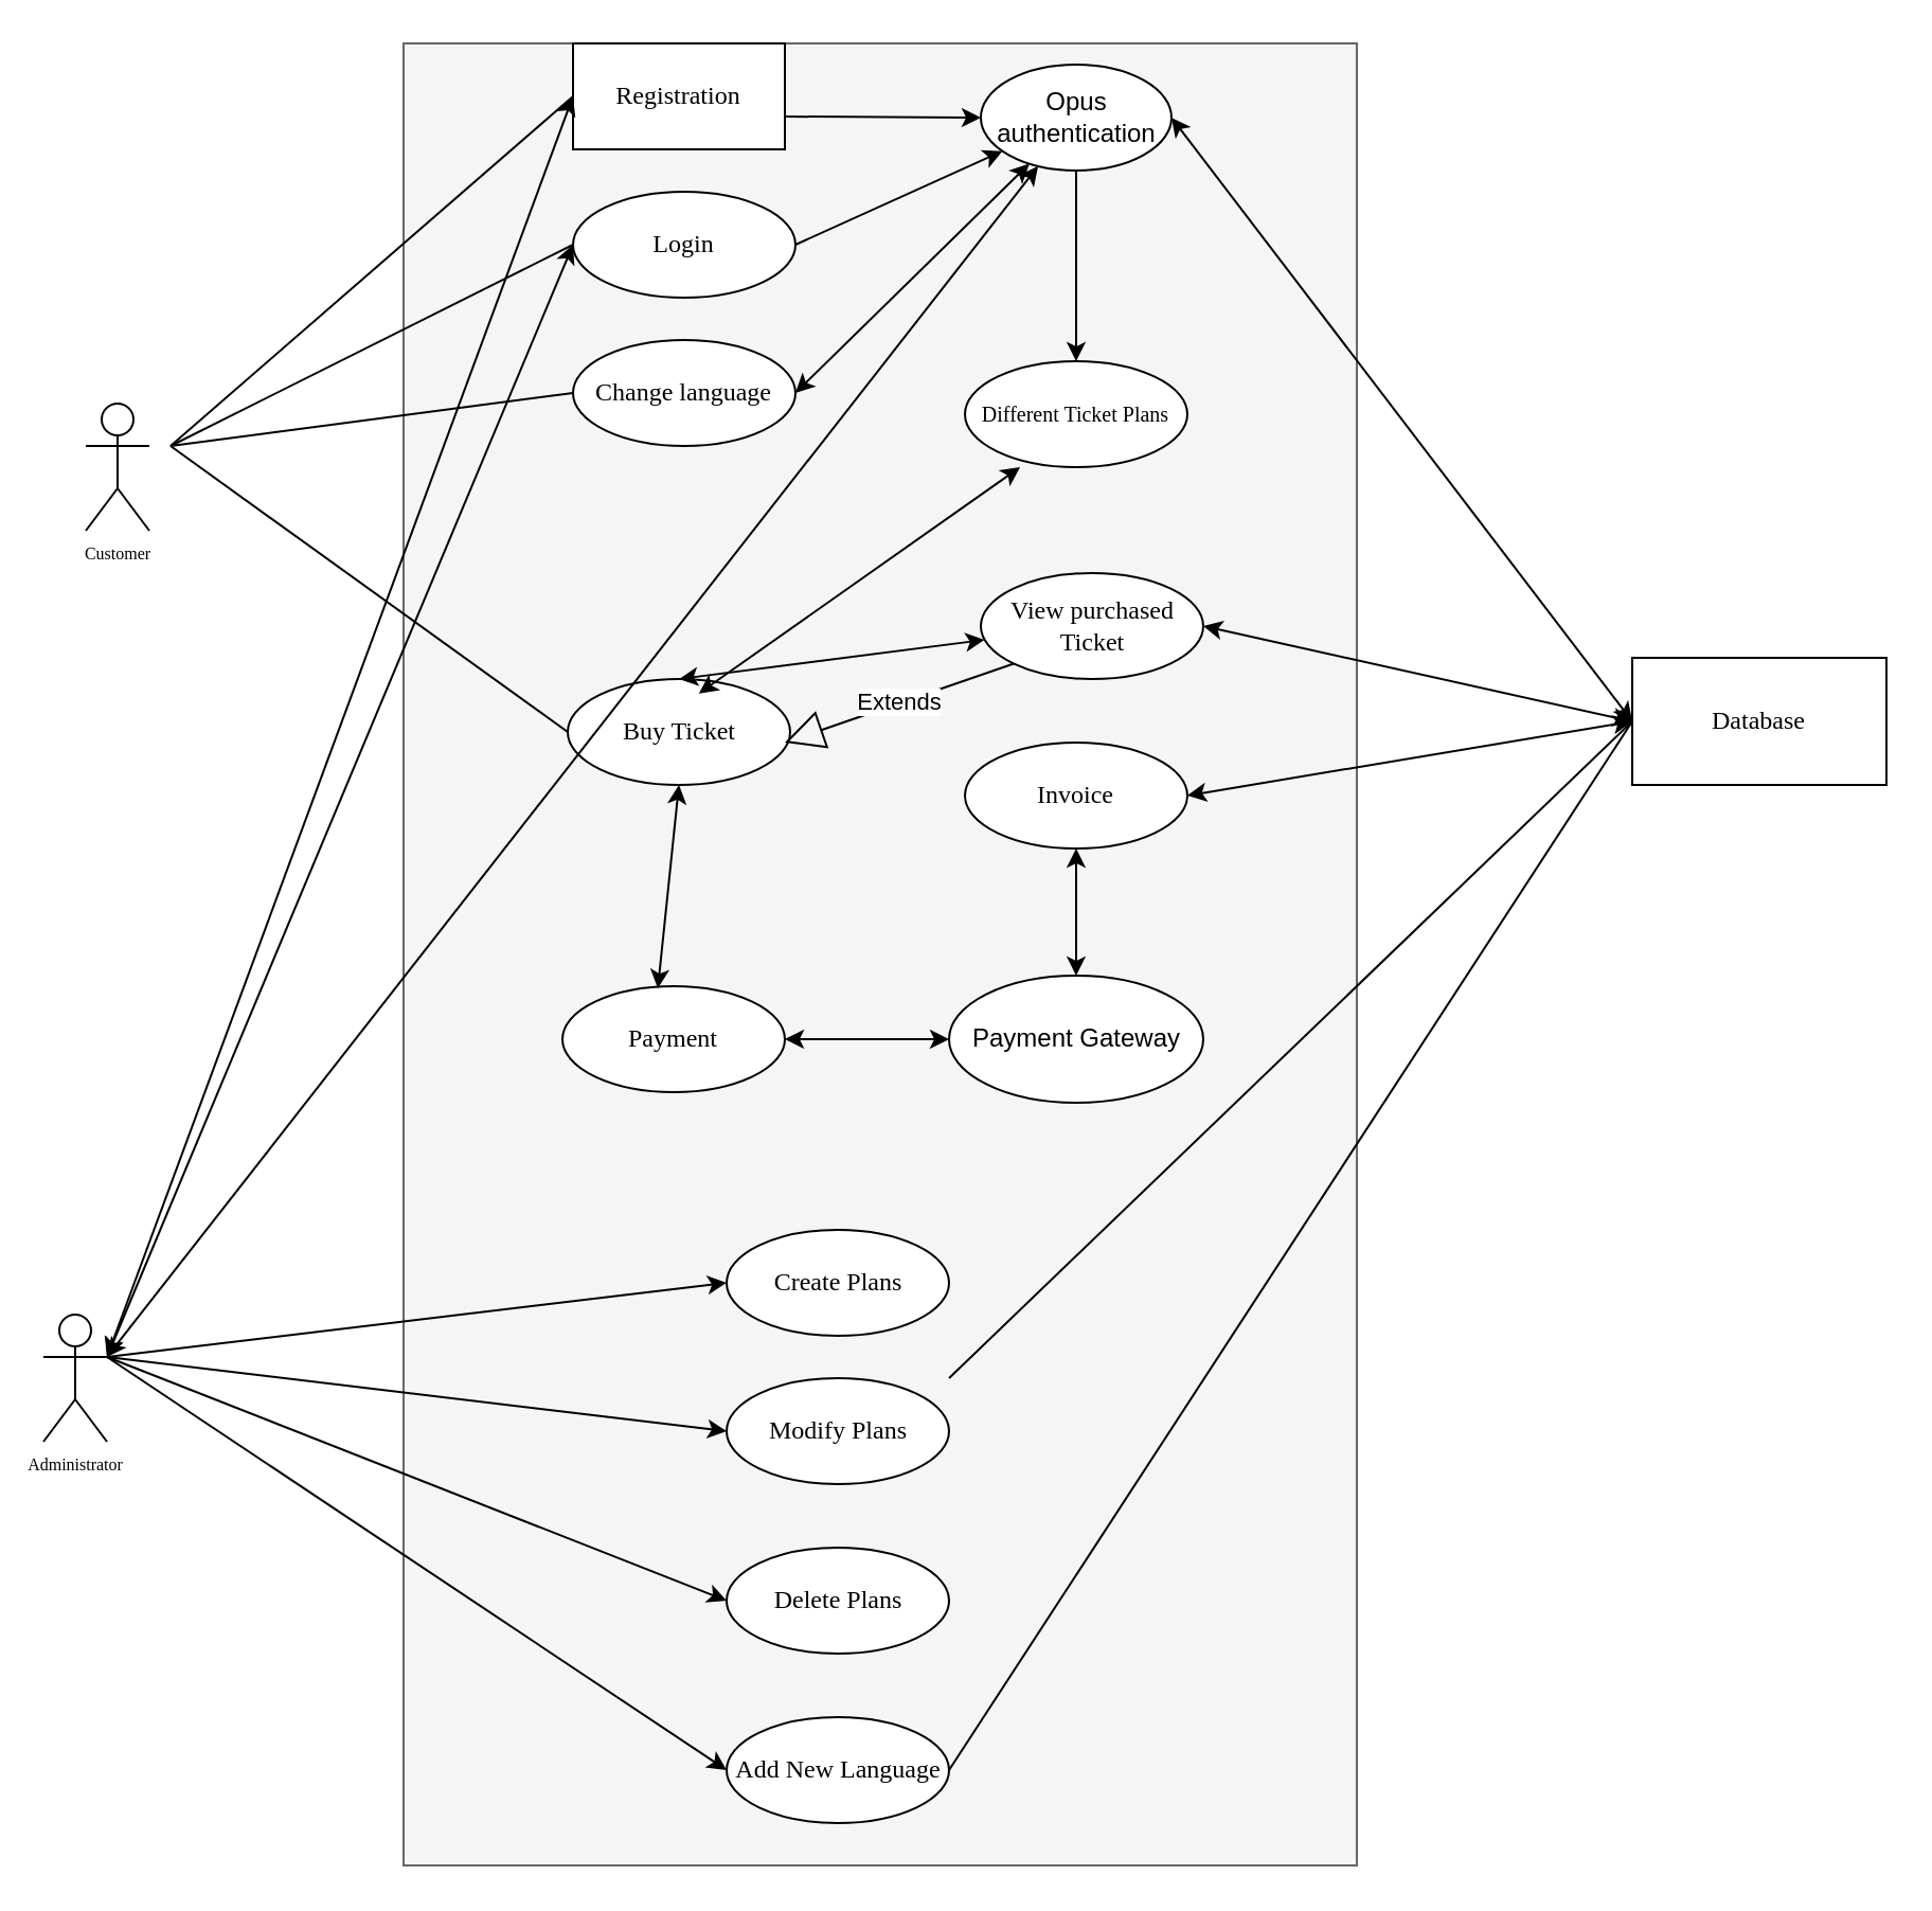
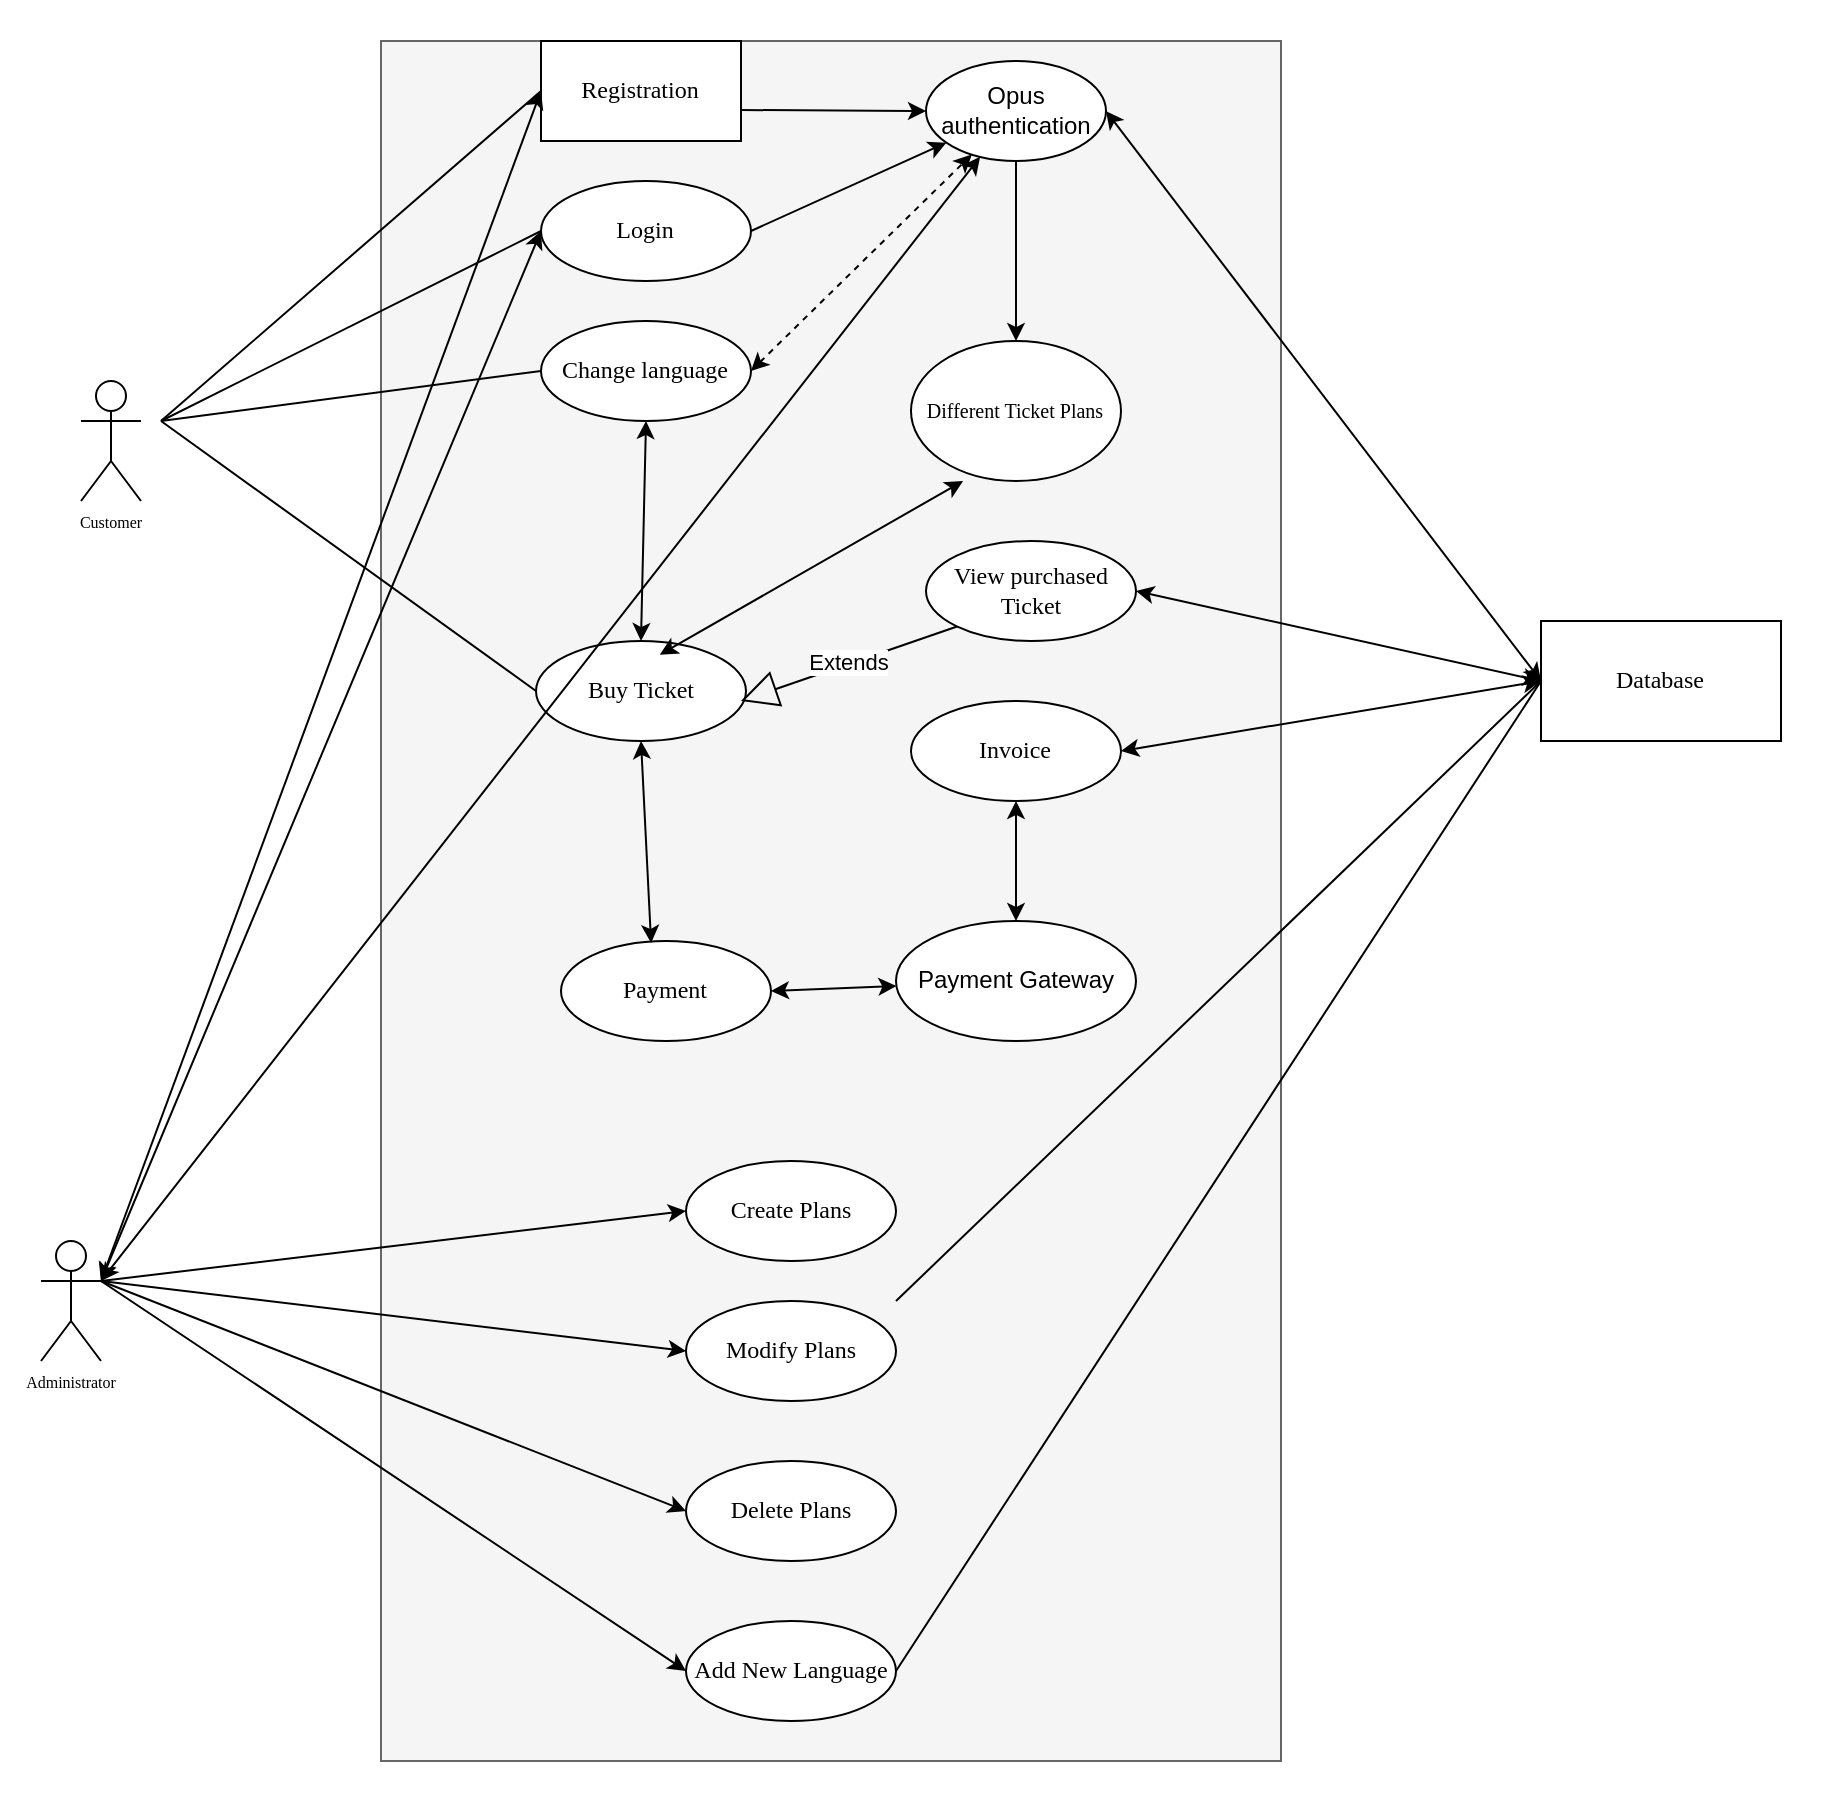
- <mxCell id="39" value="" style="endArrow=classic;startArrow=classic;html=1;rounded=0;exitX=1;exitY=0.5;exitDx=0;exitDy=0;" edge="1" parent="1" source="6" target="31"><mxGeometry width="50" height="50" relative="1" as="geometry"><mxPoint x="360" y="220" as="sourcePoint" /><mxPoint x="410" y="170" as="targetPoint" /></mxGeometry></mxCell>
+ <mxCell id="39" value="" style="endArrow=classic;startArrow=classic;html=1;rounded=0;exitX=1;exitY=0.5;exitDx=0;exitDy=0;dashed=1;" edge="1" parent="1" source="6" target="31"><mxGeometry width="50" height="50" relative="1" as="geometry"><mxPoint x="360" y="220" as="sourcePoint" /><mxPoint x="410" y="170" as="targetPoint" /></mxGeometry></mxCell>
- <mxCell id="30" value="&lt;font style=&quot;font-size: 10px;&quot;&gt;Different Ticket Plans&lt;/font&gt;" style="ellipse;whiteSpace=wrap;html=1;fontFamily=Comic Sans MS;" vertex="1" parent="1"><mxGeometry x="455" y="170" width="105" height="50" as="geometry" /></mxCell>
+ <mxCell id="30" value="&lt;font style=&quot;font-size: 10px;&quot;&gt;Different Ticket Plans&lt;/font&gt;" style="ellipse;whiteSpace=wrap;html=1;fontFamily=Comic Sans MS;" vertex="1" parent="1"><mxGeometry x="455" y="170" width="105" height="70" as="geometry" /></mxCell>
- <mxCell id="38" value="" style="endArrow=classic;startArrow=classic;html=1;rounded=0;exitX=0.5;exitY=0;exitDx=0;exitDy=0;" edge="1" parent="1" source="7" target="8"><mxGeometry width="50" height="50" relative="1" as="geometry"><mxPoint x="360" y="220" as="sourcePoint" /><mxPoint x="410" y="170" as="targetPoint" /></mxGeometry></mxCell>
+ <mxCell id="38" value="" style="endArrow=classic;startArrow=classic;html=1;rounded=0;exitX=0.5;exitY=0;exitDx=0;exitDy=0;entryX=0.5;entryY=1;entryDx=0;entryDy=0;" edge="1" parent="1" source="7" target="6"><mxGeometry width="50" height="50" relative="1" as="geometry"><mxPoint x="360" y="220" as="sourcePoint" /><mxPoint x="410" y="170" as="targetPoint" /></mxGeometry></mxCell>
- <mxCell id="9" value="Payment" style="ellipse;whiteSpace=wrap;html=1;fontFamily=Comic Sans MS;" vertex="1" parent="1"><mxGeometry x="265" y="465" width="105" height="50" as="geometry" /></mxCell>
+ <mxCell id="9" value="Payment" style="ellipse;whiteSpace=wrap;html=1;fontFamily=Comic Sans MS;" vertex="1" parent="1"><mxGeometry x="280" y="470" width="105" height="50" as="geometry" /></mxCell>
